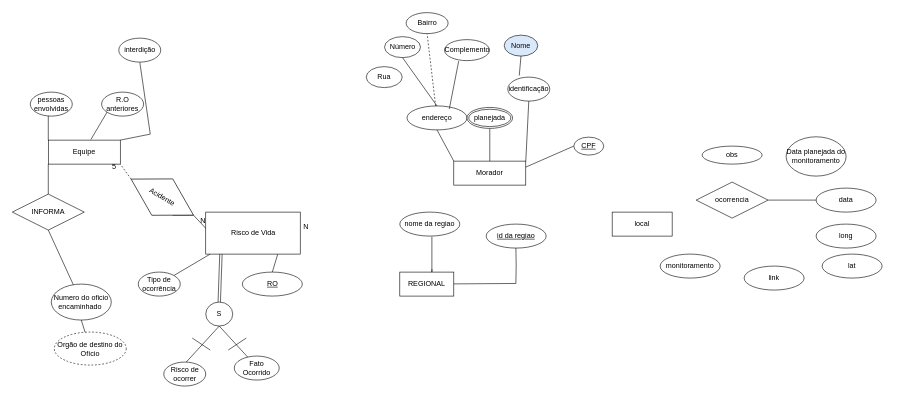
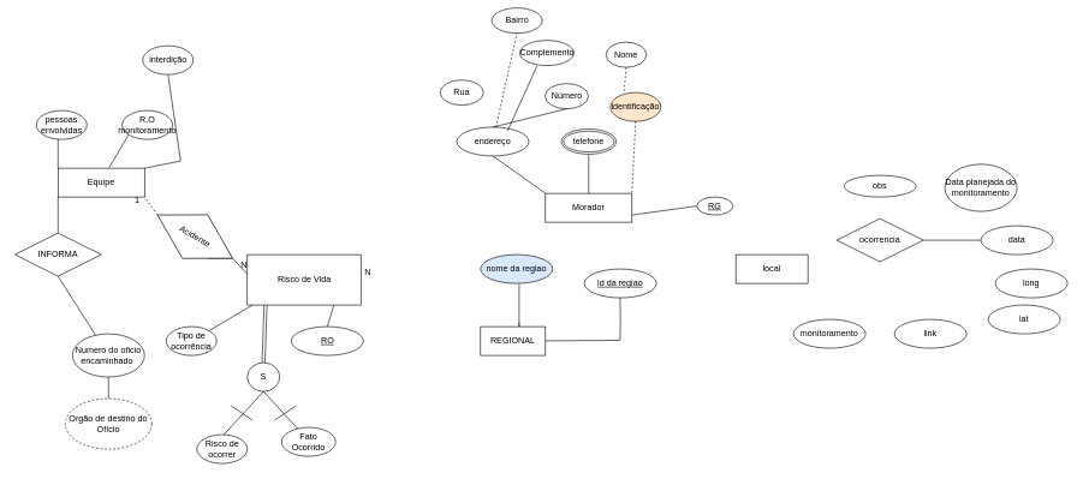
- <mxCell id="48" value="Bairro" style="ellipse;whiteSpace=wrap;html=1;align=center;" parent="1" vertex="1"><mxGeometry x="676.5" y="20.5" width="70" height="35" as="geometry" /></mxCell>
+ <mxCell id="48" value="Bairro" style="ellipse;whiteSpace=wrap;html=1;align=center;" parent="1" vertex="1"><mxGeometry x="681.5" y="10.5" width="70" height="35" as="geometry" /></mxCell>
- <mxCell id="14" value="Nome" style="ellipse;whiteSpace=wrap;html=1;fillColor=#dae8fc;" parent="1" vertex="1"><mxGeometry x="840" y="58" width="56" height="35" as="geometry" /></mxCell>
+ <mxCell id="14" value="Nome" style="ellipse;whiteSpace=wrap;html=1;" parent="1" vertex="1"><mxGeometry x="840" y="58" width="56" height="35" as="geometry" /></mxCell>
- <mxCell id="46" value="Número" style="ellipse;whiteSpace=wrap;html=1;align=center;" parent="1" vertex="1"><mxGeometry x="640.5" y="60.5" width="60" height="35" as="geometry" /></mxCell>
+ <mxCell id="46" value="Número" style="ellipse;whiteSpace=wrap;html=1;align=center;" parent="1" vertex="1"><mxGeometry x="755.5" y="115.5" width="60" height="35" as="geometry" /></mxCell>
- <mxCell id="50" value="Complemento" style="ellipse;whiteSpace=wrap;html=1;align=center;" parent="1" vertex="1"><mxGeometry x="740.5" y="65.5" width="75" height="35" as="geometry" /></mxCell>
+ <mxCell id="50" value="Complemento" style="ellipse;whiteSpace=wrap;html=1;align=center;" parent="1" vertex="1"><mxGeometry x="720.5" y="55.5" width="75" height="35" as="geometry" /></mxCell>
- <mxCell id="54" value="" style="endArrow=none;html=1;rounded=0;entryX=0.273;entryY=-0.065;entryDx=0;entryDy=0;entryPerimeter=0;exitX=0.5;exitY=1;exitDx=0;exitDy=0;" parent="1" source="14" target="15" edge="1"><mxGeometry width="50" height="50" relative="1" as="geometry"><mxPoint x="915" y="58" as="sourcePoint" /><mxPoint x="916" y="76" as="targetPoint" /></mxGeometry></mxCell>
+ <mxCell id="54" value="" style="endArrow=none;html=1;rounded=0;entryX=0.273;entryY=-0.065;entryDx=0;entryDy=0;entryPerimeter=0;exitX=0.5;exitY=1;exitDx=0;exitDy=0;dashed=1;" parent="1" source="14" target="15" edge="1"><mxGeometry width="50" height="50" relative="1" as="geometry"><mxPoint x="915" y="58" as="sourcePoint" /><mxPoint x="916" y="76" as="targetPoint" /></mxGeometry></mxCell>
- <mxCell id="15" value="identificação" style="ellipse;whiteSpace=wrap;html=1;" parent="1" vertex="1"><mxGeometry x="846" y="128" width="70" height="40" as="geometry" /></mxCell>
+ <mxCell id="15" value="identificação" style="ellipse;whiteSpace=wrap;html=1;fillColor=#ffe6cc;" parent="1" vertex="1"><mxGeometry x="846" y="128" width="70" height="40" as="geometry" /></mxCell>
- <mxCell id="5" value="R.O anteriores" style="ellipse;whiteSpace=wrap;html=1;" parent="1" vertex="1"><mxGeometry x="168.88" y="153" width="70" height="40" as="geometry" /></mxCell>
+ <mxCell id="5" value="R.O monitoramento" style="ellipse;whiteSpace=wrap;html=1;" parent="1" vertex="1"><mxGeometry x="168.88" y="153" width="70" height="40" as="geometry" /></mxCell>
- <mxCell id="43" value="endereço" style="ellipse;whiteSpace=wrap;html=1;align=center;" parent="1" vertex="1"><mxGeometry x="678" y="176.01" width="100" height="40" as="geometry" /></mxCell>
+ <mxCell id="43" value="endereço" style="ellipse;whiteSpace=wrap;html=1;align=center;" parent="1" vertex="1"><mxGeometry x="633" y="176.01" width="100" height="40" as="geometry" /></mxCell>
- <mxCell id="53" value="planejada" style="ellipse;shape=doubleEllipse;margin=3;whiteSpace=wrap;html=1;align=center;" parent="1" vertex="1"><mxGeometry x="778" y="178.51" width="76" height="35" as="geometry" /></mxCell>
+ <mxCell id="53" value="telefone" style="ellipse;shape=doubleEllipse;margin=3;whiteSpace=wrap;html=1;align=center;" parent="1" vertex="1"><mxGeometry x="778" y="178.51" width="76" height="35" as="geometry" /></mxCell>
- <mxCell id="16" value="" style="endArrow=none;html=1;rounded=0;entryX=1;entryY=0;entryDx=0;entryDy=0;exitX=0.5;exitY=1;exitDx=0;exitDy=0;" parent="1" source="15" target="12" edge="1"><mxGeometry width="50" height="50" relative="1" as="geometry"><mxPoint x="876" y="168" as="sourcePoint" /><mxPoint x="876" y="248" as="targetPoint" /></mxGeometry></mxCell>
+ <mxCell id="16" value="" style="endArrow=none;html=1;rounded=0;entryX=1;entryY=0;entryDx=0;entryDy=0;exitX=0.5;exitY=1;exitDx=0;exitDy=0;dashed=1;" parent="1" source="15" target="12" edge="1"><mxGeometry width="50" height="50" relative="1" as="geometry"><mxPoint x="876" y="168" as="sourcePoint" /><mxPoint x="876" y="248" as="targetPoint" /></mxGeometry></mxCell>
- <mxCell id="55" value="CPF" style="ellipse;whiteSpace=wrap;html=1;align=center;fontStyle=4;" parent="1" vertex="1"><mxGeometry x="956" y="228" width="50" height="30" as="geometry" /></mxCell>
- <mxCell id="17" value="" style="endArrow=none;html=1;rounded=0;exitX=1;exitY=0.25;exitDx=0;exitDy=0;entryX=0;entryY=0.5;entryDx=0;entryDy=0;" parent="1" source="12" target="55" edge="1"><mxGeometry width="50" height="50" relative="1" as="geometry"><mxPoint x="906" y="278" as="sourcePoint" /><mxPoint x="956" y="278" as="targetPoint" /></mxGeometry></mxCell>
- <mxCell id="37" value="5" style="text;html=1;strokeColor=none;fillColor=none;align=center;verticalAlign=middle;whiteSpace=wrap;rounded=0;" parent="1" vertex="1"><mxGeometry x="160" y="263" width="60" height="30" as="geometry" /></mxCell>
+ <mxCell id="37" value="1" style="text;html=1;strokeColor=none;fillColor=none;align=center;verticalAlign=middle;whiteSpace=wrap;rounded=0;" parent="1" vertex="1"><mxGeometry x="160" y="263" width="60" height="30" as="geometry" /></mxCell>
+ <mxCell id="57" value="RG" style="ellipse;whiteSpace=wrap;html=1;align=center;fontStyle=4;" parent="1" vertex="1"><mxGeometry x="966" y="273" width="50" height="25" as="geometry" /></mxCell>
+ <mxCell id="56" value="" style="endArrow=none;html=1;rounded=0;exitX=1;exitY=0.75;exitDx=0;exitDy=0;entryX=0;entryY=0.5;entryDx=0;entryDy=0;" parent="1" source="12" target="57" edge="1"><mxGeometry width="50" height="50" relative="1" as="geometry"><mxPoint x="886" y="318" as="sourcePoint" /><mxPoint x="966" y="318" as="targetPoint" /></mxGeometry></mxCell>
- <mxCell id="59" value="nome da regiao" style="ellipse;whiteSpace=wrap;html=1;align=center;" vertex="1" parent="1"><mxGeometry x="666" y="353" width="100" height="40" as="geometry" /></mxCell>
+ <mxCell id="59" value="nome da regiao" style="ellipse;whiteSpace=wrap;html=1;align=center;fillColor=#dae8fc;" vertex="1" parent="1"><mxGeometry x="666" y="353" width="100" height="40" as="geometry" /></mxCell>
- <mxCell id="66" value="long" style="ellipse;whiteSpace=wrap;html=1;align=center;" vertex="1" parent="1"><mxGeometry x="1360" y="373" width="100" height="40" as="geometry" /></mxCell>
+ <mxCell id="66" value="long" style="ellipse;whiteSpace=wrap;html=1;align=center;" vertex="1" parent="1"><mxGeometry x="1380" y="373" width="100" height="40" as="geometry" /></mxCell>
- <mxCell id="34" value="monitoramento" style="ellipse;whiteSpace=wrap;html=1;align=center;" parent="1" vertex="1"><mxGeometry x="1100" y="423" width="100" height="40" as="geometry" /></mxCell>
+ <mxCell id="34" value="monitoramento" style="ellipse;whiteSpace=wrap;html=1;align=center;" parent="1" vertex="1"><mxGeometry x="1100" y="443" width="100" height="40" as="geometry" /></mxCell>
- <mxCell id="11" value="Numero do oficio encaminhado&amp;nbsp;" style="ellipse;whiteSpace=wrap;html=1;" parent="1" vertex="1"><mxGeometry x="85" y="473" width="100" height="60" as="geometry" /></mxCell>
+ <mxCell id="11" value="Numero do oficio encaminhado&amp;nbsp;" style="ellipse;whiteSpace=wrap;html=1;" parent="1" vertex="1"><mxGeometry x="100" y="463" width="100" height="60" as="geometry" /></mxCell>
- <mxCell id="32" value="Orgão de destino do Ofício" style="ellipse;whiteSpace=wrap;html=1;align=center;dashed=1;" parent="1" vertex="1"><mxGeometry x="90" y="553" width="120" height="55" as="geometry" /></mxCell>
+ <mxCell id="32" value="Orgão de destino do Ofício" style="ellipse;whiteSpace=wrap;html=1;align=center;dashed=1;" parent="1" vertex="1"><mxGeometry x="90" y="553" width="120" height="70" as="geometry" /></mxCell>
